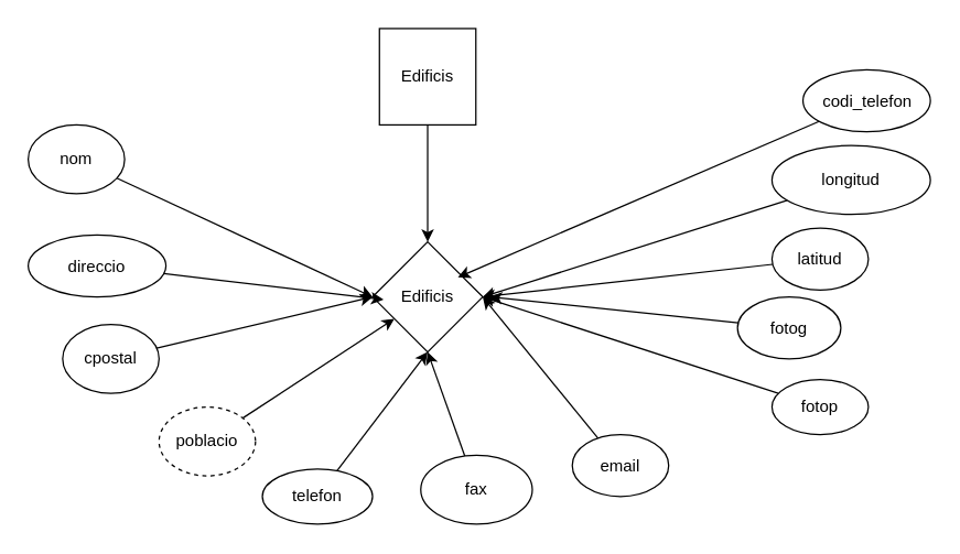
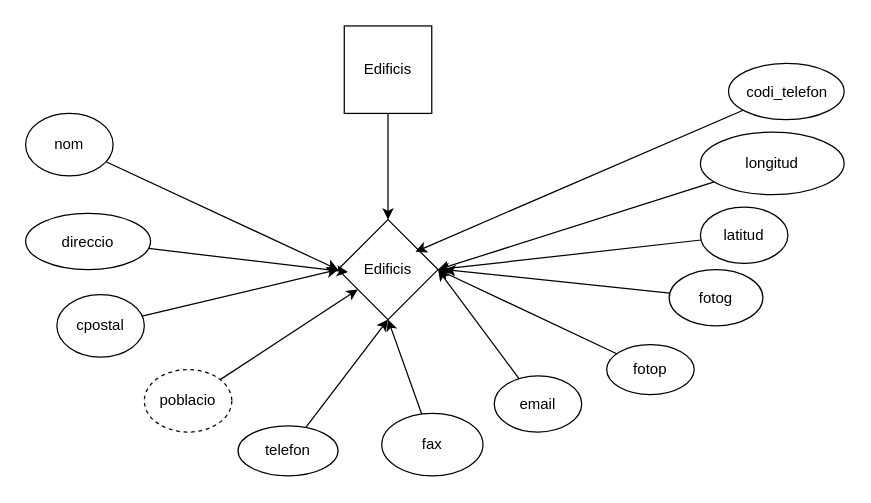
- <mxCell id="19" value="fotop" style="ellipse;whiteSpace=wrap;html=1;" vertex="1" parent="1"><mxGeometry x="560" y="275" width="70" height="40" as="geometry" /></mxCell>
+ <mxCell id="19" value="fotop" style="ellipse;whiteSpace=wrap;html=1;" vertex="1" parent="1"><mxGeometry x="485" y="275" width="70" height="40" as="geometry" /></mxCell>
- <mxCell id="17" value="email" style="ellipse;whiteSpace=wrap;html=1;" vertex="1" parent="1"><mxGeometry x="415" y="315" width="70" height="45" as="geometry" /></mxCell>
+ <mxCell id="17" value="email" style="ellipse;whiteSpace=wrap;html=1;" vertex="1" parent="1"><mxGeometry x="395" y="300" width="70" height="45" as="geometry" /></mxCell>
